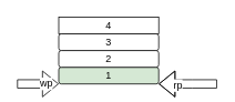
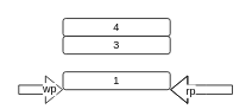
- <mxCell id="2" value="4" style="whiteSpace=wrap;html=1;rounded=0;" vertex="1" parent="1"><mxGeometry x="70" y="20" width="120" height="20" as="geometry" /></mxCell>
+ <mxCell id="2" value="4" style="rounded=1;whiteSpace=wrap;html=1;" vertex="1" parent="1"><mxGeometry x="70" y="20" width="120" height="20" as="geometry" /></mxCell>
- <mxCell id="9" value="2" style="rounded=1;whiteSpace=wrap;html=1;" vertex="1" parent="1"><mxGeometry x="70" y="60" width="120" height="20" as="geometry" /></mxCell>
- <mxCell id="4" value="1" style="rounded=1;whiteSpace=wrap;html=1;fillColor=#d5e8d4;" vertex="1" parent="1"><mxGeometry x="70" y="80" width="120" height="20" as="geometry" /></mxCell>
+ <mxCell id="4" value="1" style="rounded=1;whiteSpace=wrap;html=1;" vertex="1" parent="1"><mxGeometry x="70" y="80" width="120" height="20" as="geometry" /></mxCell>
